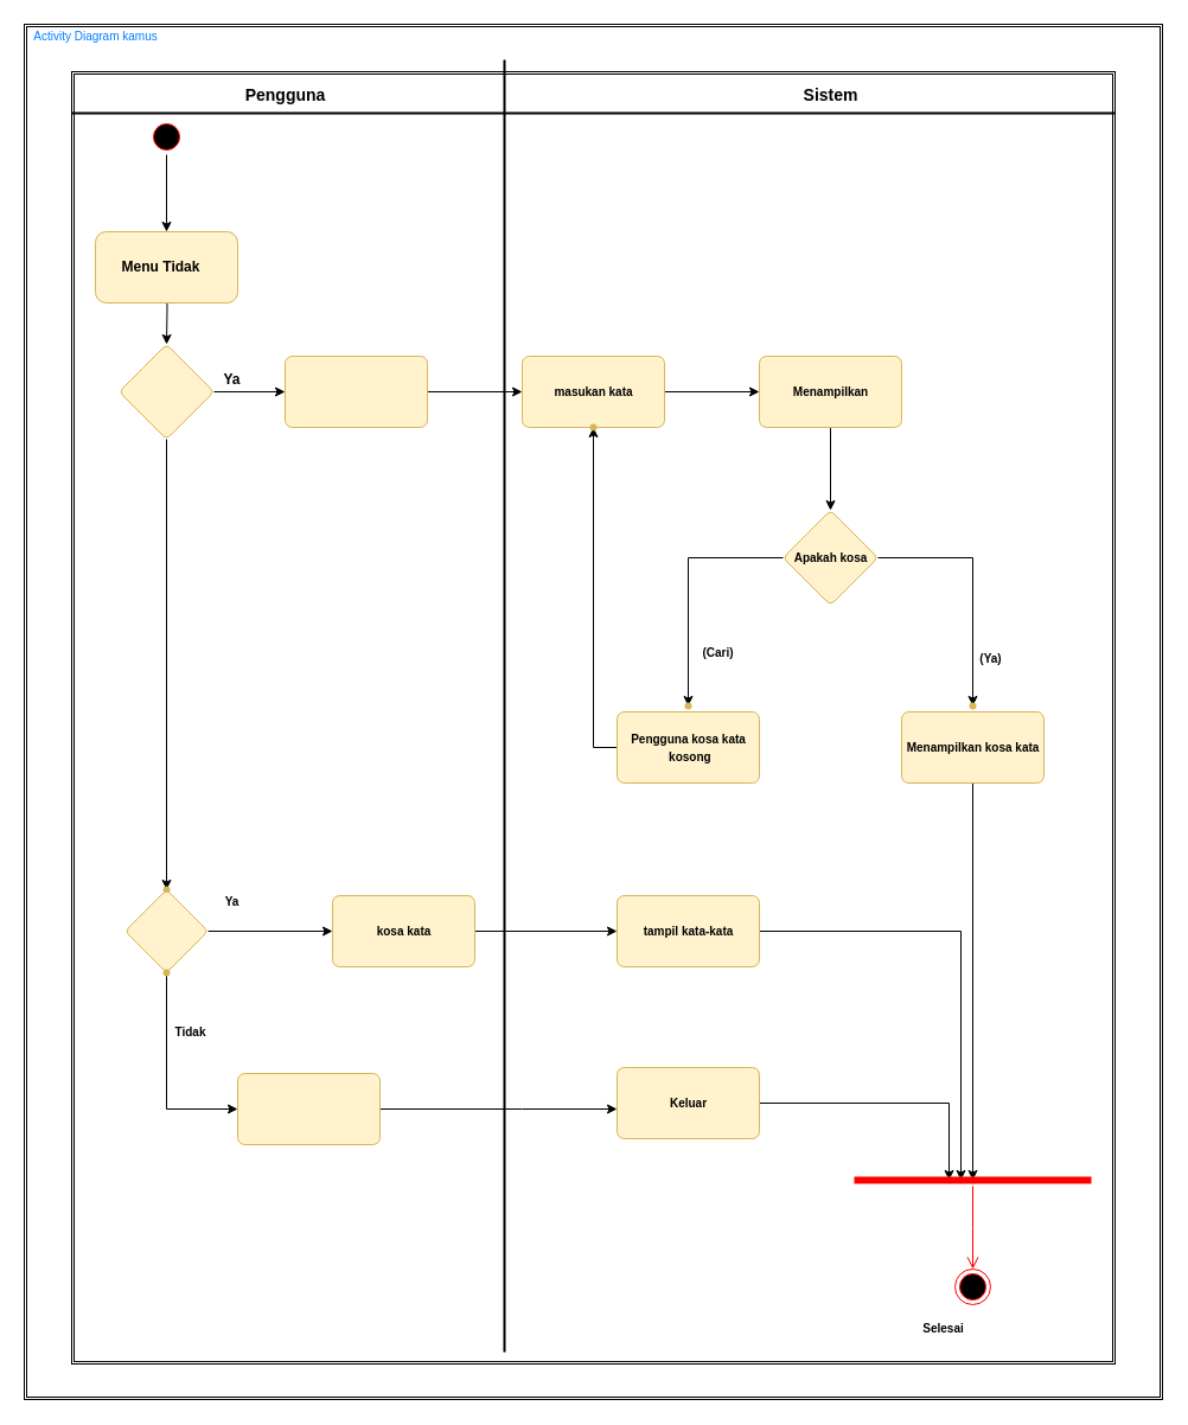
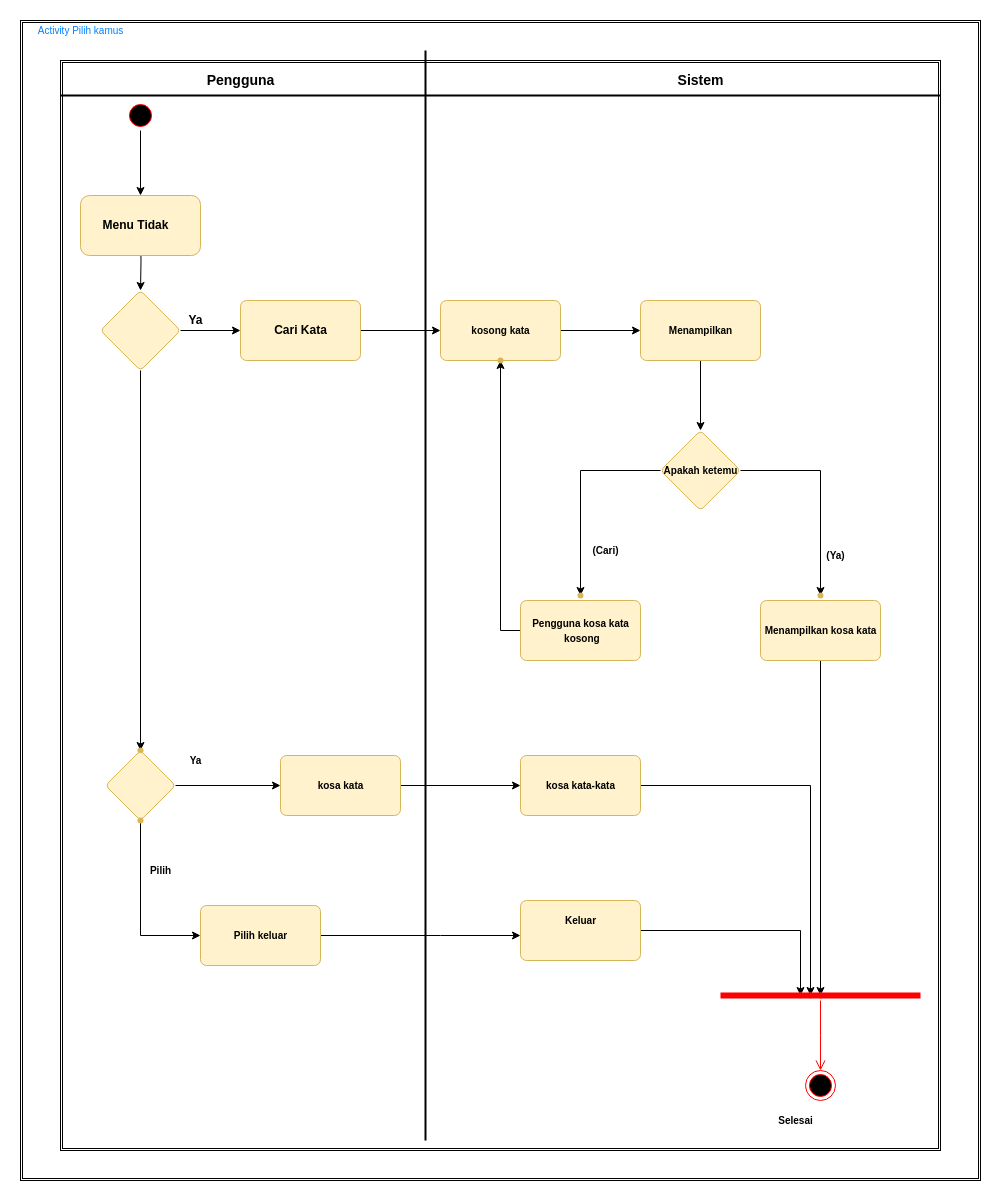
- <mxCell id="63" value="Activity Diagram kamus" style="text;html=1;resizable=0;autosize=1;align=center;verticalAlign=middle;points=[];fillColor=none;strokeColor=none;rounded=0;fontSize=10;fontColor=#007FFF;" vertex="1" parent="1"><mxGeometry y="20" width="120" height="20" as="geometry" x="20" /></mxCell>
+ <mxCell id="63" value="Activity Pilih kamus" style="text;html=1;resizable=0;autosize=1;align=center;verticalAlign=middle;points=[];fillColor=none;strokeColor=none;rounded=0;fontSize=10;fontColor=#007FFF;" vertex="1" parent="1"><mxGeometry y="20" width="120" height="20" as="geometry" x="20" /></mxCell>
+ <mxCell id="14" value="&lt;b&gt;Cari Kata&lt;/b&gt;" style="text;html=1;resizable=0;autosize=1;align=center;verticalAlign=middle;points=[];fillColor=none;strokeColor=none;rounded=0;" vertex="1" parent="1"><mxGeometry x="265" y="320" width="70" height="20" as="geometry" /></mxCell>
- <mxCell id="53" value="&lt;font size=&quot;1&quot;&gt;&lt;b&gt;masukan kata&lt;/b&gt;&lt;/font&gt;" style="text;html=1;resizable=0;autosize=1;align=center;verticalAlign=middle;points=[];fillColor=none;strokeColor=none;rounded=0;" vertex="1" parent="1"><mxGeometry x="460" y="320" width="80" height="20" as="geometry" /></mxCell>
+ <mxCell id="53" value="&lt;font size=&quot;1&quot;&gt;&lt;b&gt;kosong kata&lt;/b&gt;&lt;/font&gt;" style="text;html=1;resizable=0;autosize=1;align=center;verticalAlign=middle;points=[];fillColor=none;strokeColor=none;rounded=0;" vertex="1" parent="1"><mxGeometry x="460" y="320" width="80" height="20" as="geometry" /></mxCell>
- <mxCell id="55" value="&lt;font&gt;&lt;font style=&quot;font-size: 10px&quot;&gt;&lt;b&gt;Apakah kosa&lt;/b&gt;&lt;/font&gt;&lt;br&gt;&lt;/font&gt;" style="text;html=1;resizable=0;autosize=1;align=center;verticalAlign=middle;points=[];fillColor=none;strokeColor=none;rounded=0;" vertex="1" parent="1"><mxGeometry x="655" y="460" width="90" height="20" as="geometry" /></mxCell>
+ <mxCell id="55" value="&lt;font&gt;&lt;font style=&quot;font-size: 10px&quot;&gt;&lt;b&gt;Apakah ketemu&lt;/b&gt;&lt;/font&gt;&lt;br&gt;&lt;/font&gt;" style="text;html=1;resizable=0;autosize=1;align=center;verticalAlign=middle;points=[];fillColor=none;strokeColor=none;rounded=0;" vertex="1" parent="1"><mxGeometry x="655" y="460" width="90" height="20" as="geometry" /></mxCell>
- <mxCell id="60" value="&lt;font&gt;&lt;span style=&quot;font-size: 10px&quot;&gt;&lt;b&gt;tampil kata-kata&lt;/b&gt;&lt;/span&gt;&lt;br&gt;&lt;/font&gt;" style="text;html=1;resizable=0;autosize=1;align=center;verticalAlign=middle;points=[];fillColor=none;strokeColor=none;rounded=0;" vertex="1" parent="1"><mxGeometry x="535" y="775" width="90" height="20" as="geometry" /></mxCell>
+ <mxCell id="60" value="&lt;font&gt;&lt;span style=&quot;font-size: 10px&quot;&gt;&lt;b&gt;kosa kata-kata&lt;/b&gt;&lt;/span&gt;&lt;br&gt;&lt;/font&gt;" style="text;html=1;resizable=0;autosize=1;align=center;verticalAlign=middle;points=[];fillColor=none;strokeColor=none;rounded=0;" vertex="1" parent="1"><mxGeometry x="535" y="775" width="90" height="20" as="geometry" /></mxCell>
- <mxCell id="67" value="&lt;font&gt;&lt;span style=&quot;font-size: 10px&quot;&gt;&lt;b&gt;Tidak&lt;/b&gt;&lt;/span&gt;&lt;br&gt;&lt;/font&gt;" style="text;html=1;resizable=0;autosize=1;align=center;verticalAlign=middle;points=[];fillColor=none;strokeColor=none;rounded=0;" vertex="1" parent="1"><mxGeometry x="140" y="860" width="40" height="20" as="geometry" /></mxCell>
+ <mxCell id="67" value="&lt;font&gt;&lt;span style=&quot;font-size: 10px&quot;&gt;&lt;b&gt;Pilih&lt;/b&gt;&lt;/span&gt;&lt;br&gt;&lt;/font&gt;" style="text;html=1;resizable=0;autosize=1;align=center;verticalAlign=middle;points=[];fillColor=none;strokeColor=none;rounded=0;" vertex="1" parent="1"><mxGeometry x="140" y="860" width="40" height="20" as="geometry" /></mxCell>
- <mxCell id="61" value="&lt;font&gt;&lt;span style=&quot;font-size: 10px&quot;&gt;&lt;b&gt;Keluar&lt;/b&gt;&lt;/span&gt;&lt;br&gt;&lt;/font&gt;" style="text;html=1;resizable=0;autosize=1;align=center;verticalAlign=middle;points=[];fillColor=none;strokeColor=none;rounded=0;" vertex="1" parent="1"><mxGeometry x="555" y="920" width="50" height="20" as="geometry" /></mxCell>
+ <mxCell id="61" value="&lt;font&gt;&lt;span style=&quot;font-size: 10px&quot;&gt;&lt;b&gt;Keluar&lt;/b&gt;&lt;/span&gt;&lt;br&gt;&lt;/font&gt;" style="text;html=1;resizable=0;autosize=1;align=center;verticalAlign=middle;points=[];fillColor=none;strokeColor=none;rounded=0;" vertex="1" parent="1"><mxGeometry x="555" y="910" width="50" height="20" as="geometry" /></mxCell>
+ <mxCell id="65" value="&lt;font&gt;&lt;span style=&quot;font-size: 10px&quot;&gt;&lt;b&gt;Pilih keluar&lt;/b&gt;&lt;/span&gt;&lt;br&gt;&lt;/font&gt;" style="text;html=1;resizable=0;autosize=1;align=center;verticalAlign=middle;points=[];fillColor=none;strokeColor=none;rounded=0;" vertex="1" parent="1"><mxGeometry x="225" y="925" width="70" height="20" as="geometry" /></mxCell>
